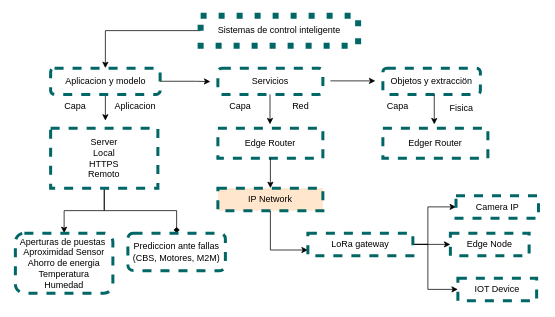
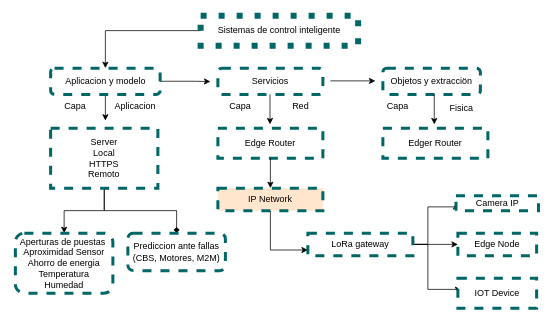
- <mxCell id="31" value="&lt;span style=&quot;font-family: &amp;#34;helvetica&amp;#34;&quot;&gt;Camera IP&lt;/span&gt;" style="rounded=0;whiteSpace=wrap;html=1;dashed=1;strokeColor=#006666;strokeWidth=4;" vertex="1" parent="1"><mxGeometry x="607.5" y="260" width="110" height="30" as="geometry" /></mxCell>
+ <mxCell id="31" value="&lt;span style=&quot;font-family: &amp;#34;helvetica&amp;#34;&quot;&gt;Camera IP&lt;/span&gt;" style="rounded=0;whiteSpace=wrap;html=1;dashed=1;strokeColor=#006666;strokeWidth=4;" vertex="1" parent="1"><mxGeometry x="607.5" y="260" width="110" height="20" as="geometry" /></mxCell>
- <mxCell id="33" value="&lt;span style=&quot;font-family: &amp;#34;helvetica&amp;#34;&quot;&gt;Edge Node&lt;/span&gt;" style="rounded=0;whiteSpace=wrap;html=1;dashed=1;strokeColor=#006666;strokeWidth=4;" vertex="1" parent="1"><mxGeometry x="600" y="310" width="105" height="30" as="geometry" /></mxCell>
+ <mxCell id="33" value="&lt;span style=&quot;font-family: &amp;#34;helvetica&amp;#34;&quot;&gt;Edge Node&lt;/span&gt;" style="rounded=0;whiteSpace=wrap;html=1;dashed=1;strokeColor=#006666;strokeWidth=4;" vertex="1" parent="1"><mxGeometry x="610" y="310" width="105" height="30" as="geometry" /></mxCell>
- <mxCell id="32" value="&lt;span style=&quot;font-family: &amp;#34;helvetica&amp;#34;&quot;&gt;IOT Device&lt;/span&gt;" style="rounded=0;whiteSpace=wrap;html=1;dashed=1;strokeColor=#006666;strokeWidth=4;" vertex="1" parent="1"><mxGeometry x="610" y="370" width="105" height="30" as="geometry" /></mxCell>
+ <mxCell id="32" value="&lt;span style=&quot;font-family: &amp;#34;helvetica&amp;#34;&quot;&gt;IOT Device&lt;/span&gt;" style="rounded=0;whiteSpace=wrap;html=1;dashed=1;strokeColor=#006666;strokeWidth=4;" vertex="1" parent="1"><mxGeometry x="610" y="370" width="105" height="40" as="geometry" /></mxCell>
